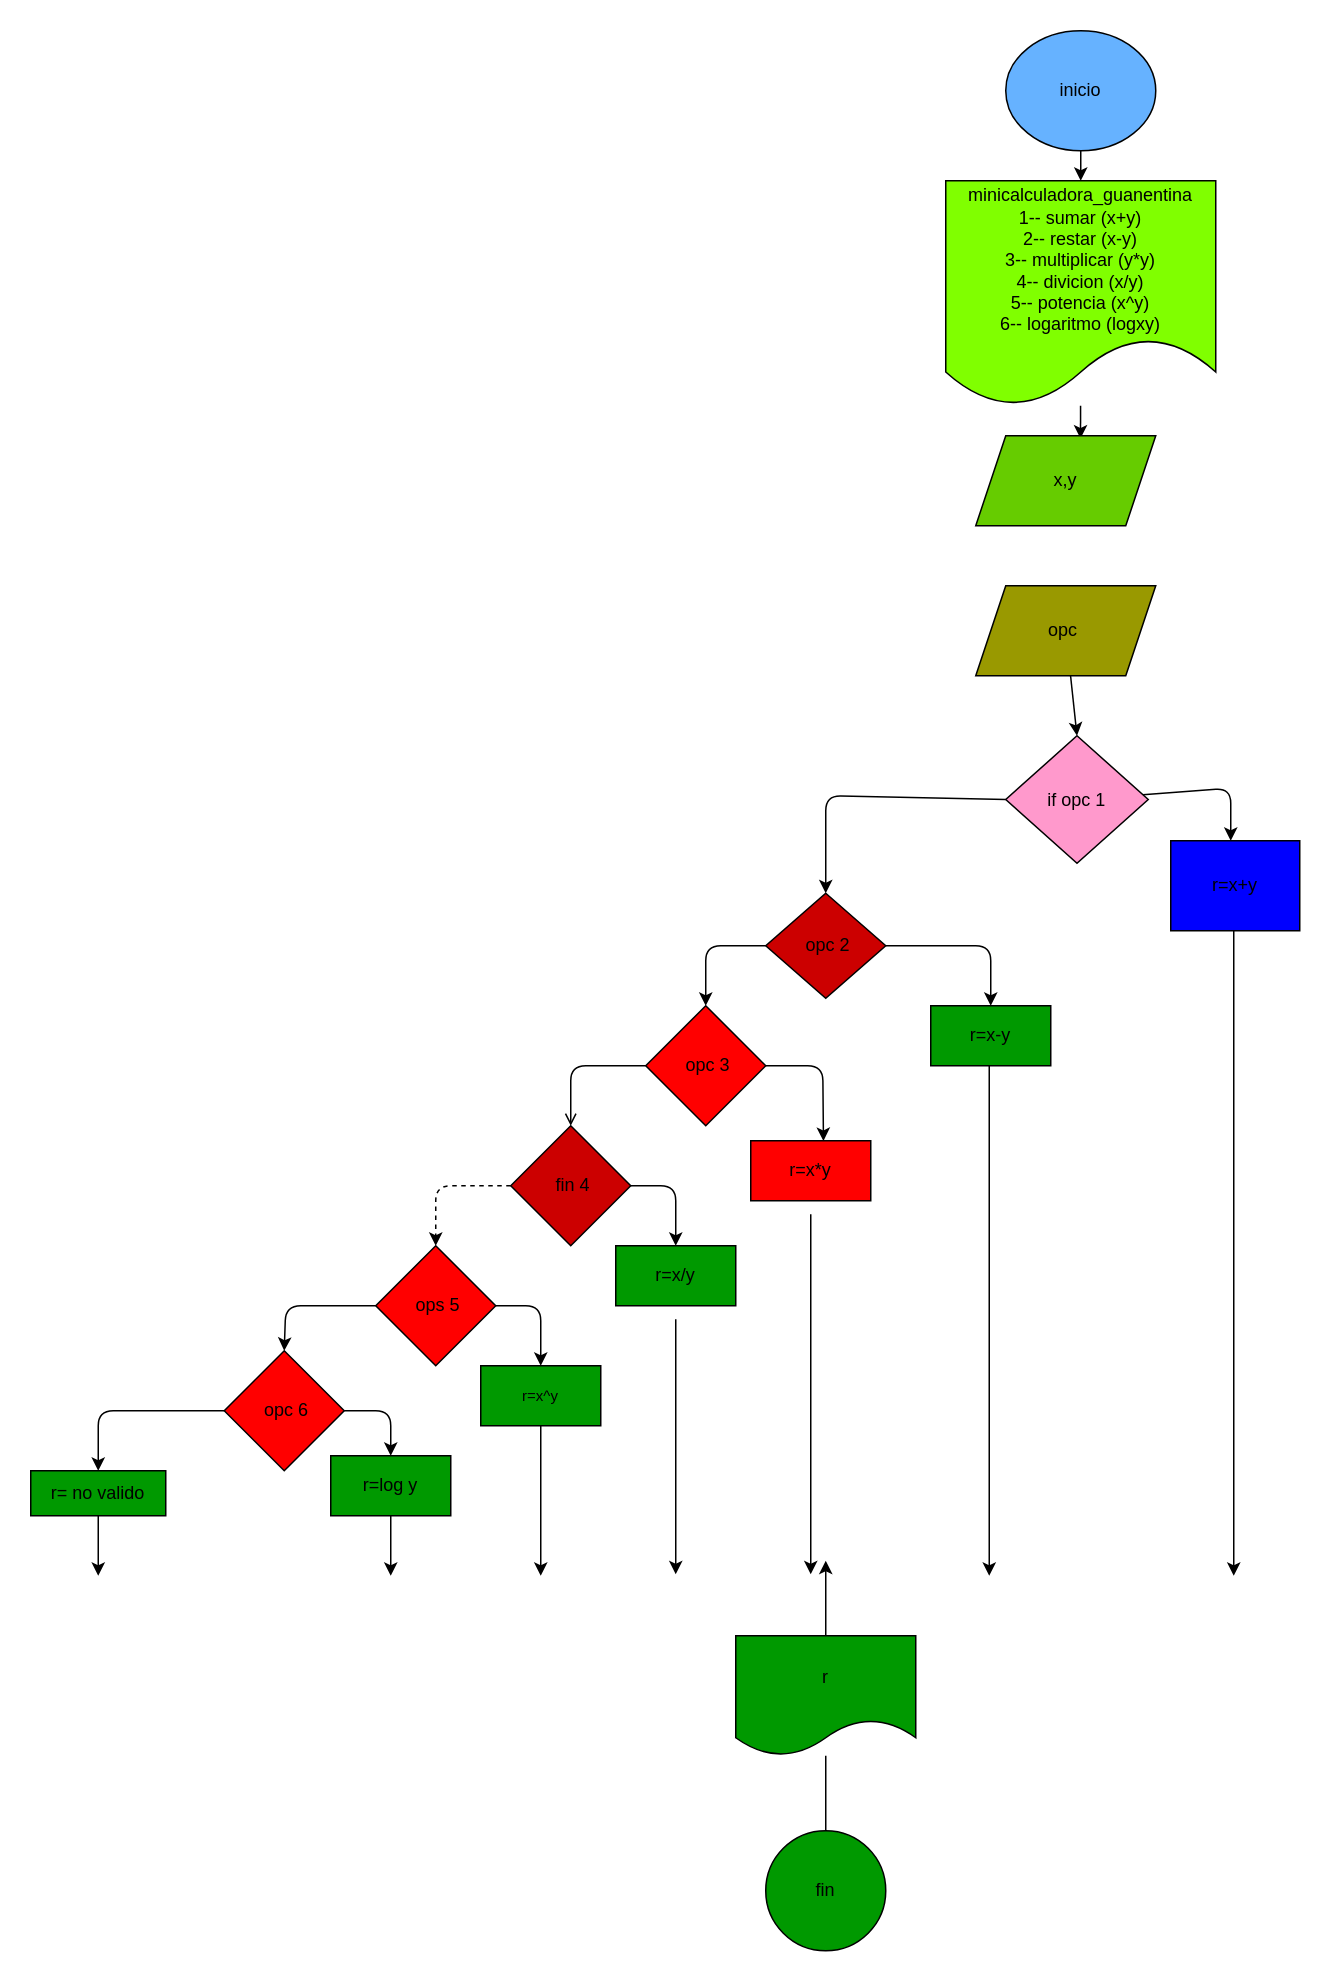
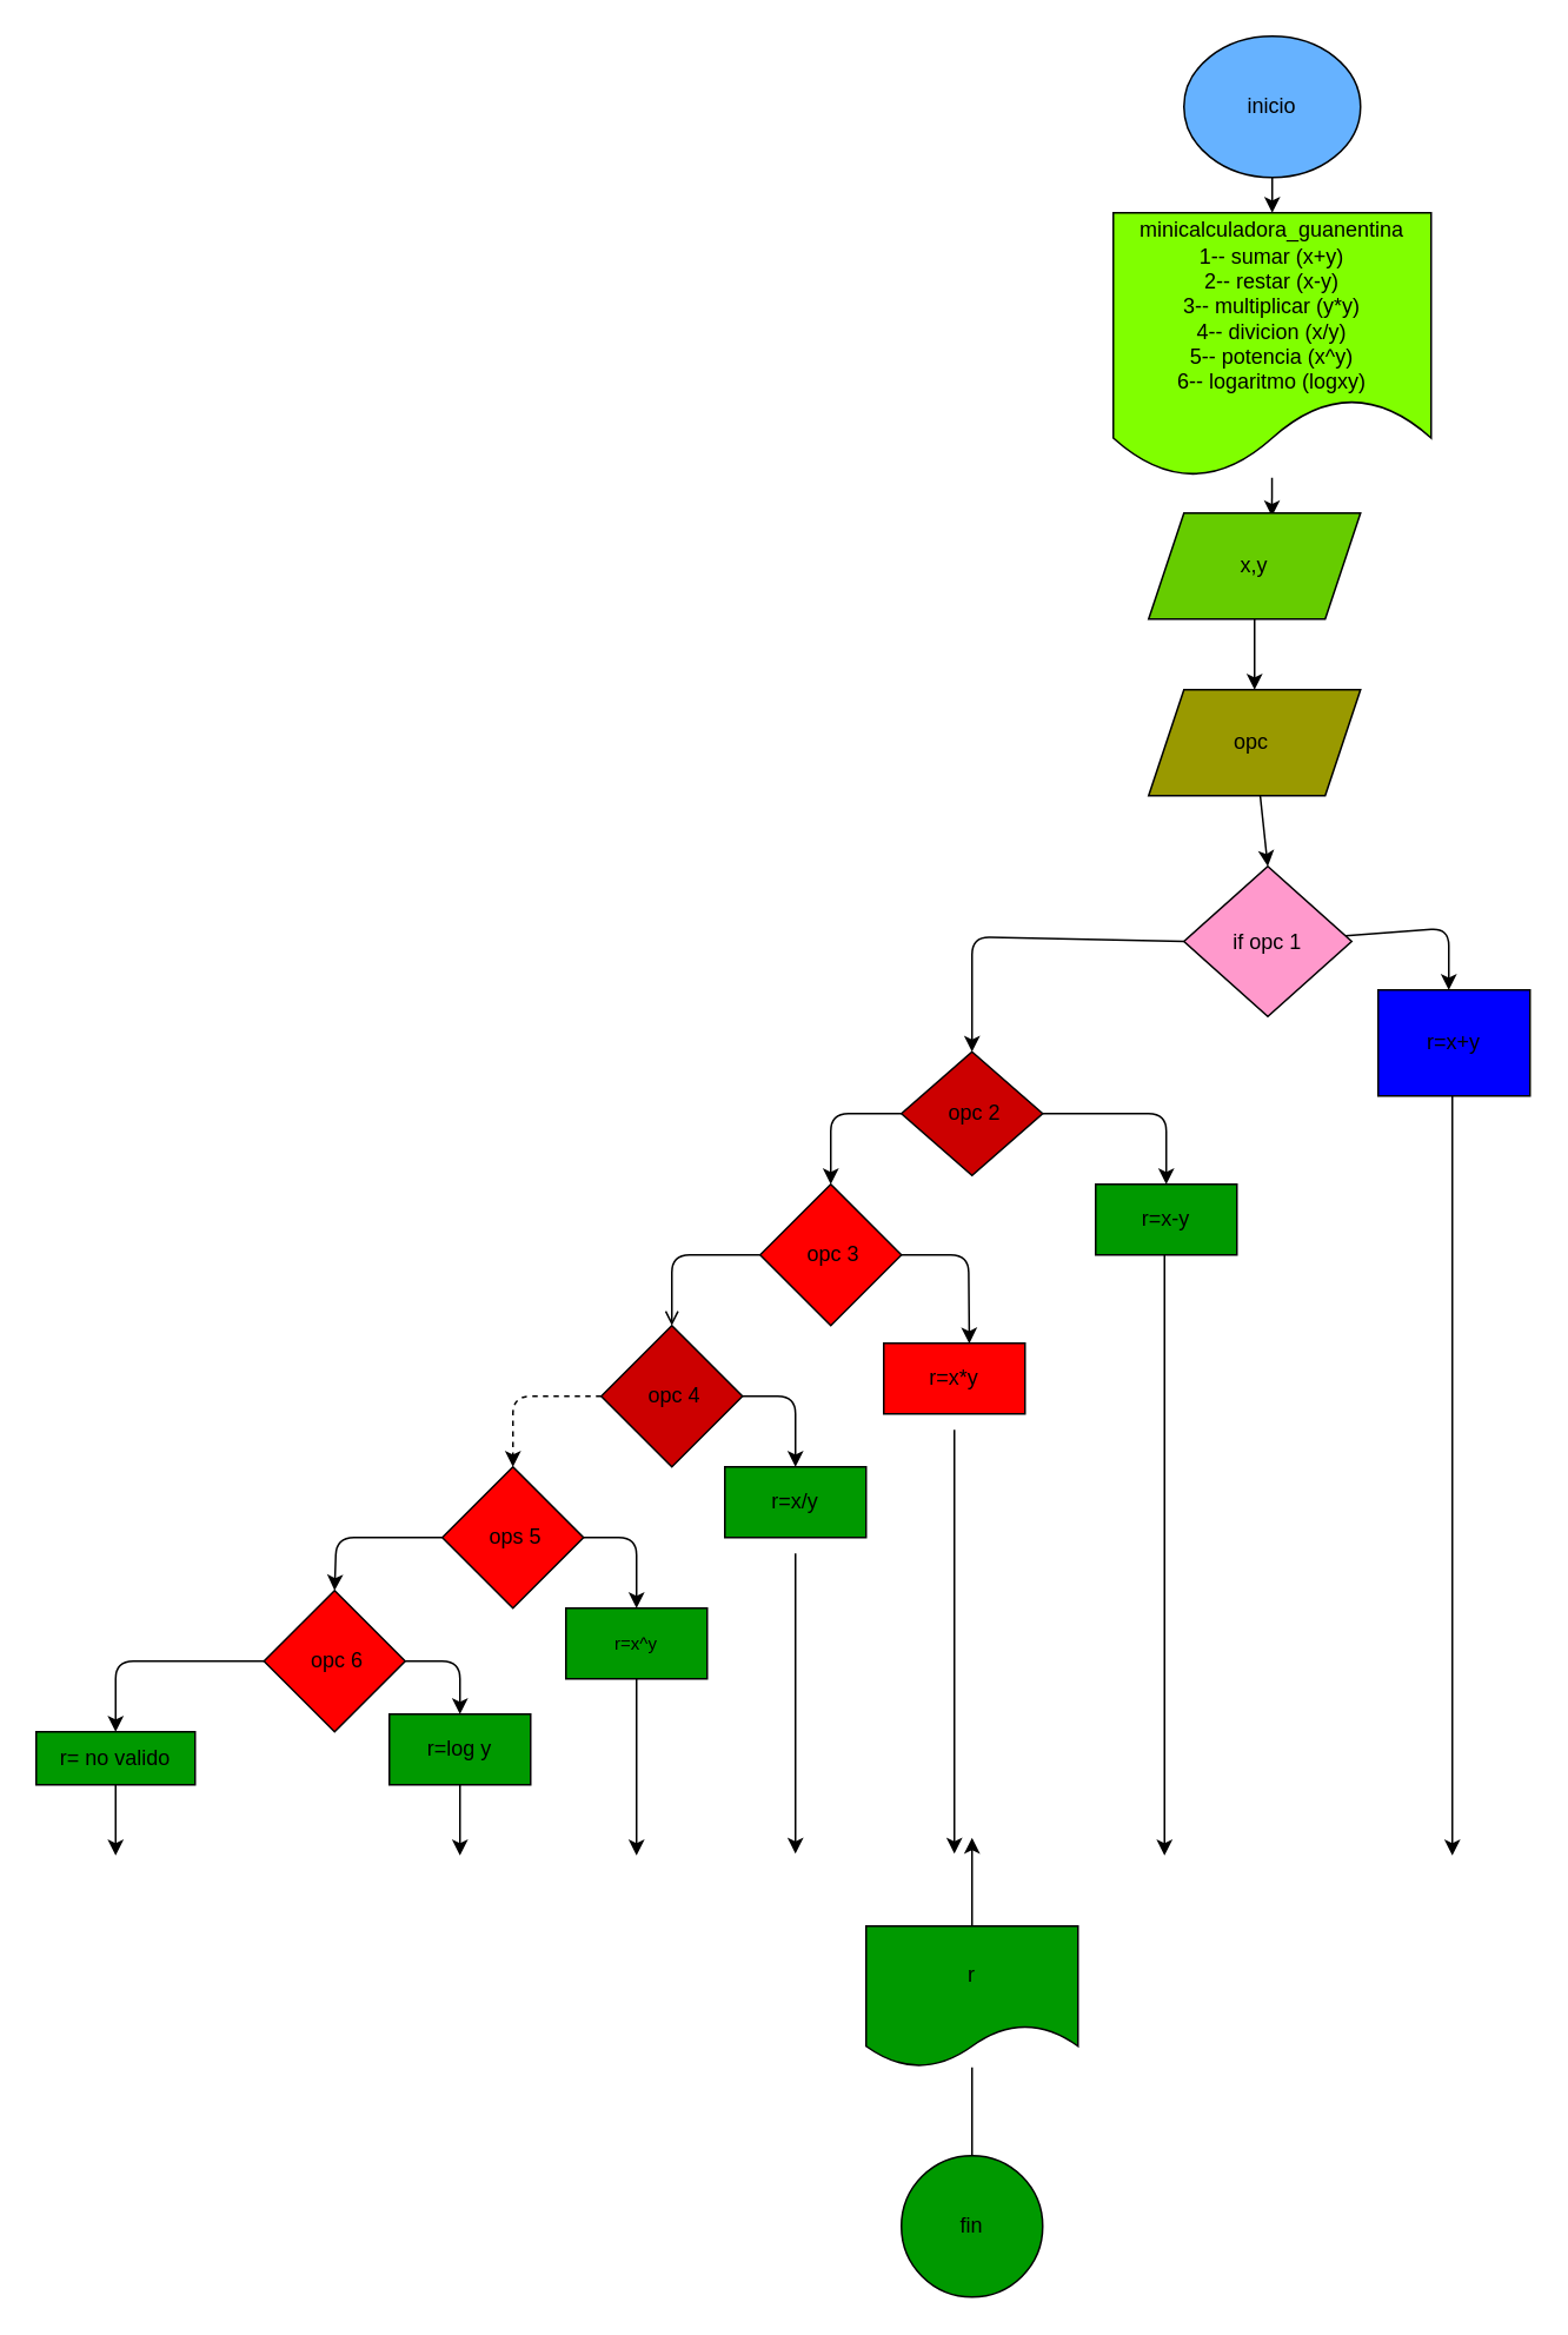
+ <mxCell id="7" style="edgeStyle=none;html=1;entryX=0.5;entryY=0;entryDx=0;entryDy=0;" parent="1" source="8" target="10" edge="1"><mxGeometry relative="1" as="geometry" /></mxCell>
- <mxCell id="28" value="&amp;nbsp;fin 4" style="rhombus;whiteSpace=wrap;html=1;fillColor=#CC0000;" parent="1" vertex="1"><mxGeometry x="340" y="750" width="80" height="80" as="geometry" /></mxCell>
+ <mxCell id="28" value="&amp;nbsp;opc 4" style="rhombus;whiteSpace=wrap;html=1;fillColor=#CC0000;" parent="1" vertex="1"><mxGeometry x="340" y="750" width="80" height="80" as="geometry" /></mxCell>
